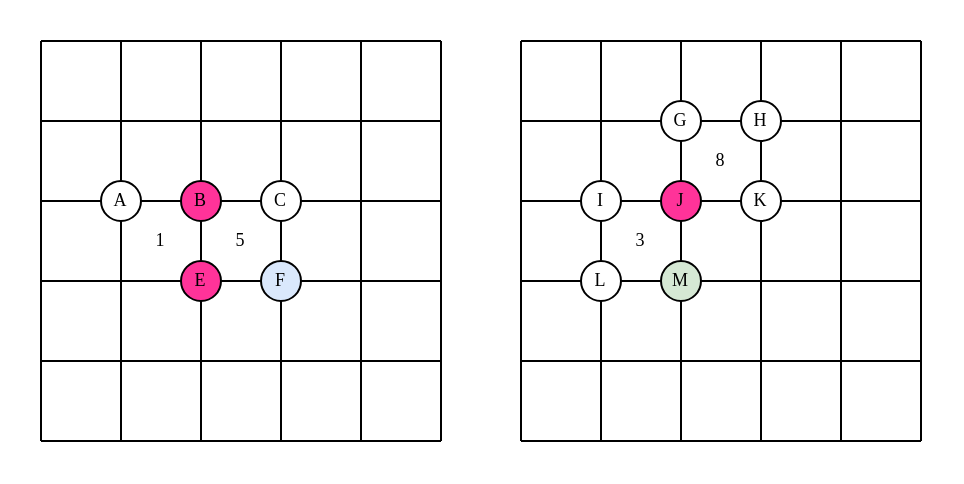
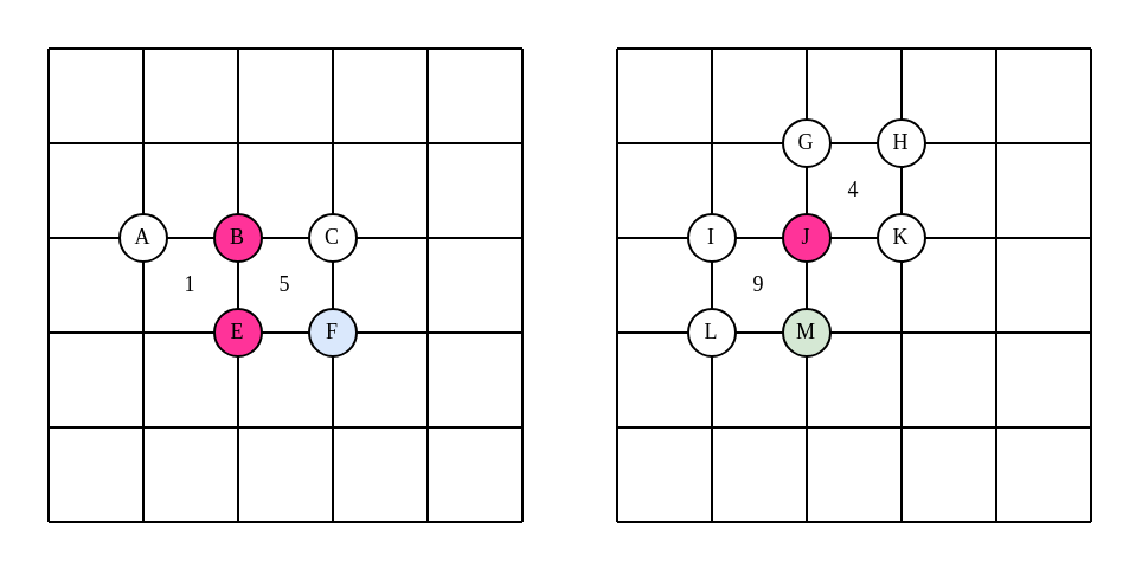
- <mxCell id="26" value="8" style="text;html=1;strokeColor=none;fillColor=none;align=center;verticalAlign=middle;whiteSpace=wrap;rounded=0;fontFamily=Verdana;fontSize=9;fontColor=#000000;" vertex="1" parent="13"><mxGeometry x="90" y="50" width="20" height="20" as="geometry" /></mxCell>
+ <mxCell id="26" value="4" style="text;html=1;strokeColor=none;fillColor=none;align=center;verticalAlign=middle;whiteSpace=wrap;rounded=0;fontFamily=Verdana;fontSize=9;fontColor=#000000;" vertex="1" parent="13"><mxGeometry x="90" y="50" width="20" height="20" as="geometry" /></mxCell>
- <mxCell id="27" value="3" style="text;html=1;strokeColor=none;fillColor=none;align=center;verticalAlign=middle;whiteSpace=wrap;rounded=0;fontFamily=Verdana;fontSize=9;fontColor=#000000;" vertex="1" parent="13"><mxGeometry x="50" y="90" width="20" height="20" as="geometry" /></mxCell>
+ <mxCell id="27" value="9" style="text;html=1;strokeColor=none;fillColor=none;align=center;verticalAlign=middle;whiteSpace=wrap;rounded=0;fontFamily=Verdana;fontSize=9;fontColor=#000000;" vertex="1" parent="13"><mxGeometry x="50" y="90" width="20" height="20" as="geometry" /></mxCell>
